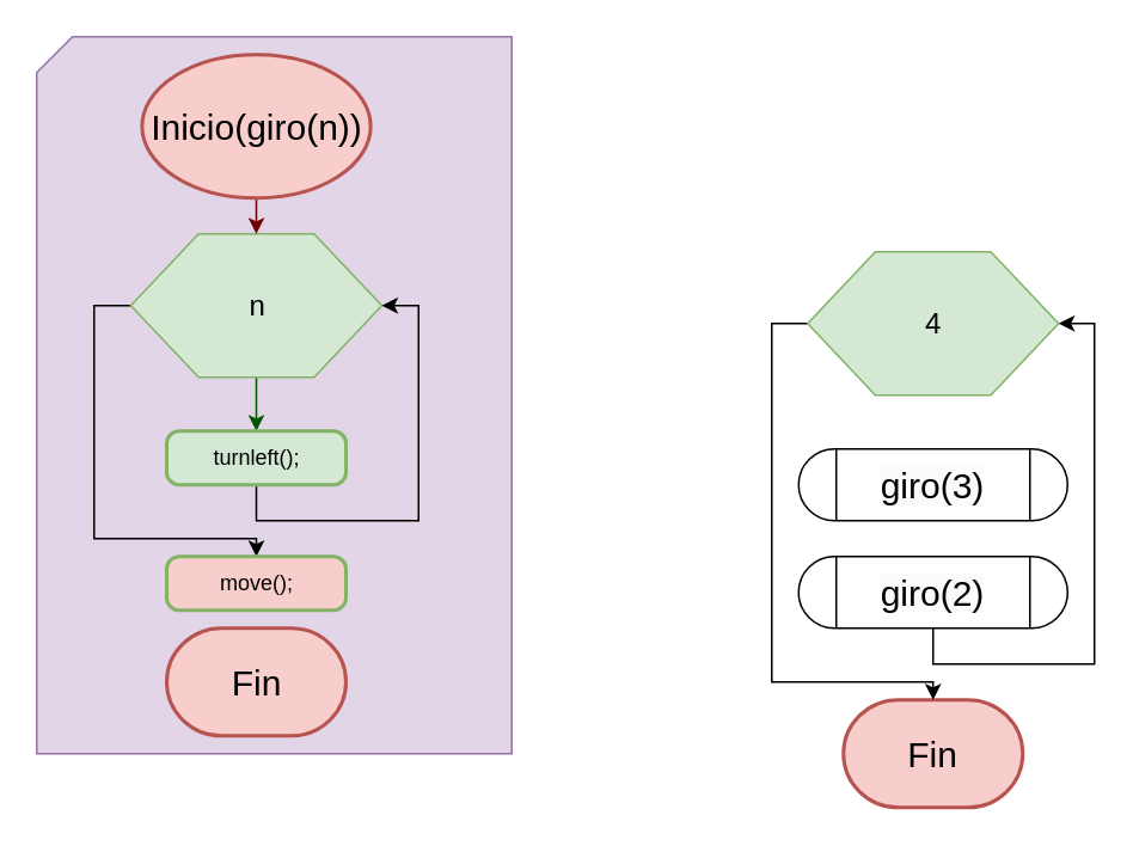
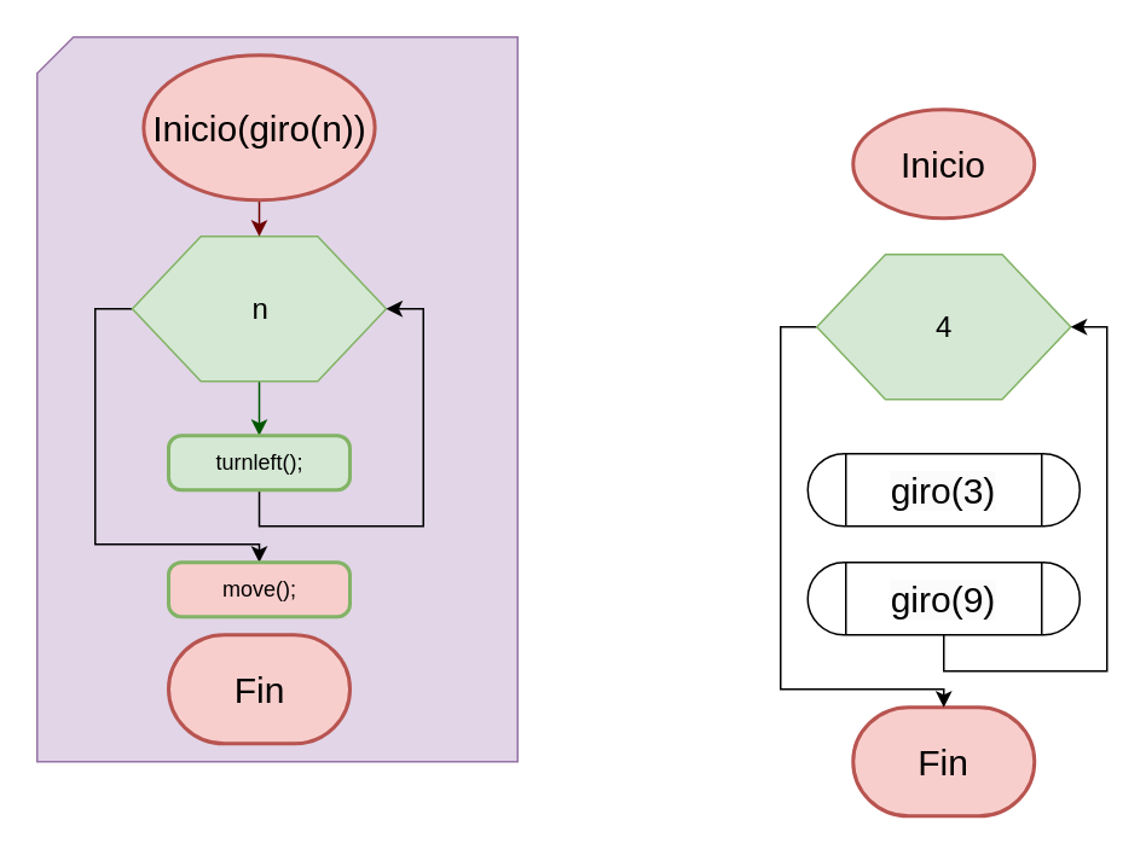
+ <mxCell id="3" value="&lt;font style=&quot;font-size: 20px;&quot;&gt;Inicio&lt;/font&gt;" style="strokeWidth=2;html=1;shape=mxgraph.flowchart.start_1;whiteSpace=wrap;fillColor=#f8cecc;strokeColor=#b85450;" vertex="1" parent="1"><mxGeometry x="470" y="60" width="100" height="60" as="geometry" /></mxCell>
- <mxCell id="17" value="&lt;span style=&quot;color: rgb(0, 0, 0); font-family: Helvetica; font-size: 20px; font-style: normal; font-variant-ligatures: normal; font-variant-caps: normal; font-weight: 400; letter-spacing: normal; orphans: 2; text-align: center; text-indent: 0px; text-transform: none; widows: 2; word-spacing: 0px; -webkit-text-stroke-width: 0px; background-color: rgb(251, 251, 251); text-decoration-thickness: initial; text-decoration-style: initial; text-decoration-color: initial; float: none; display: inline !important;&quot;&gt;giro(2)&lt;/span&gt;" style="verticalLabelPosition=middle;verticalAlign=middle;html=1;shape=process;whiteSpace=wrap;rounded=1;size=0.14;arcSize=50;labelPosition=center;align=center;" vertex="1" parent="1"><mxGeometry x="445" y="310" width="150" height="40" as="geometry" /></mxCell>
+ <mxCell id="17" value="&lt;span style=&quot;color: rgb(0, 0, 0); font-family: Helvetica; font-size: 20px; font-style: normal; font-variant-ligatures: normal; font-variant-caps: normal; font-weight: 400; letter-spacing: normal; orphans: 2; text-align: center; text-indent: 0px; text-transform: none; widows: 2; word-spacing: 0px; -webkit-text-stroke-width: 0px; background-color: rgb(251, 251, 251); text-decoration-thickness: initial; text-decoration-style: initial; text-decoration-color: initial; float: none; display: inline !important;&quot;&gt;giro(9)&lt;/span&gt;" style="verticalLabelPosition=middle;verticalAlign=middle;html=1;shape=process;whiteSpace=wrap;rounded=1;size=0.14;arcSize=50;labelPosition=center;align=center;" vertex="1" parent="1"><mxGeometry x="445" y="310" width="150" height="40" as="geometry" /></mxCell>
